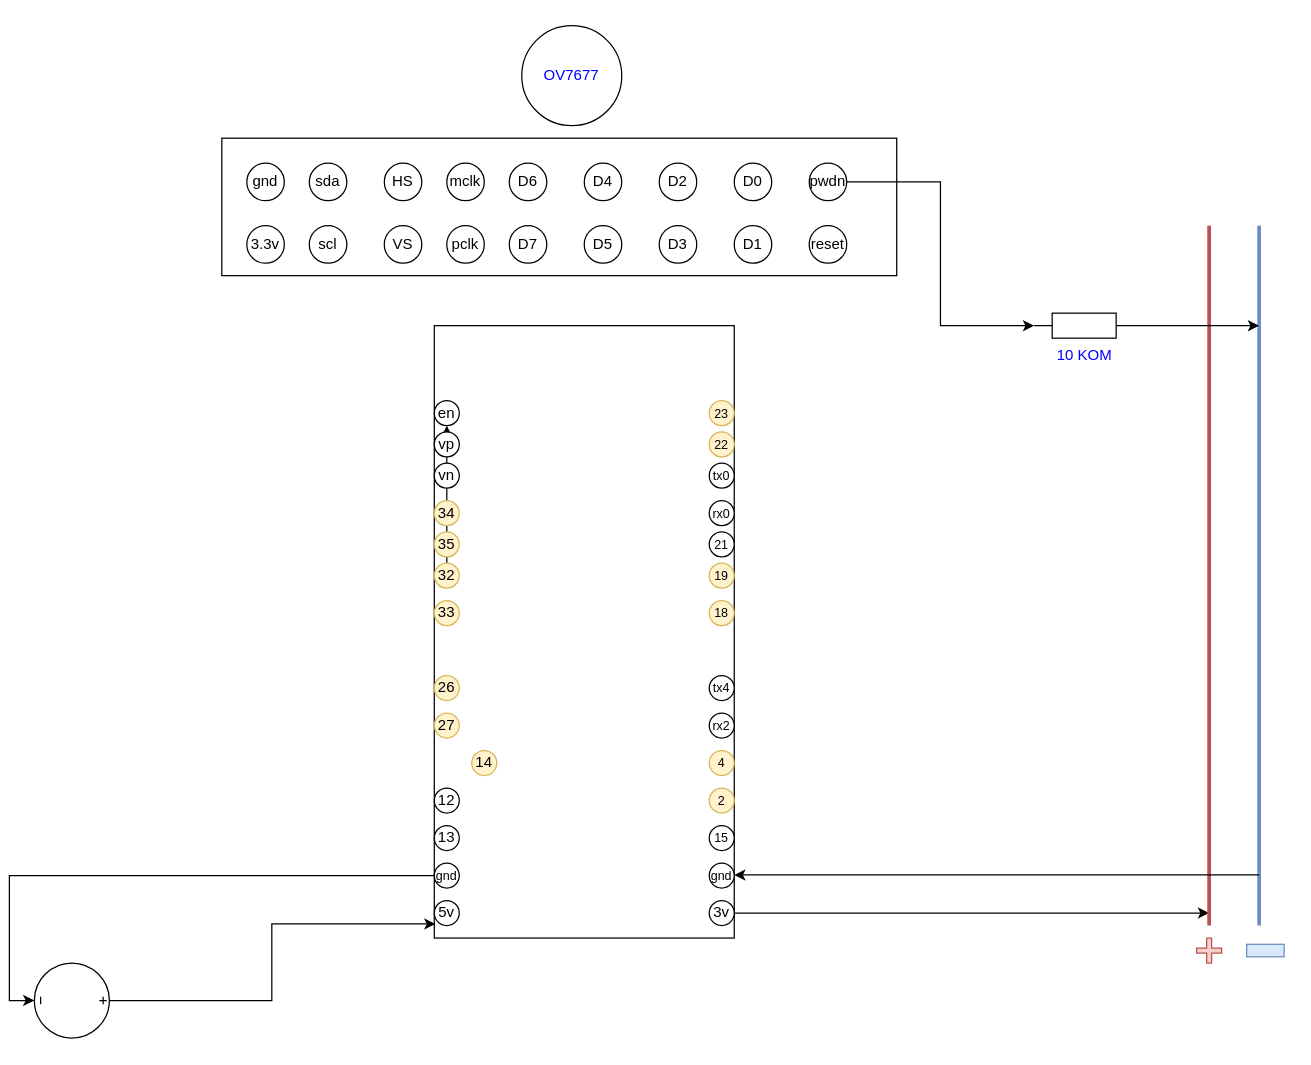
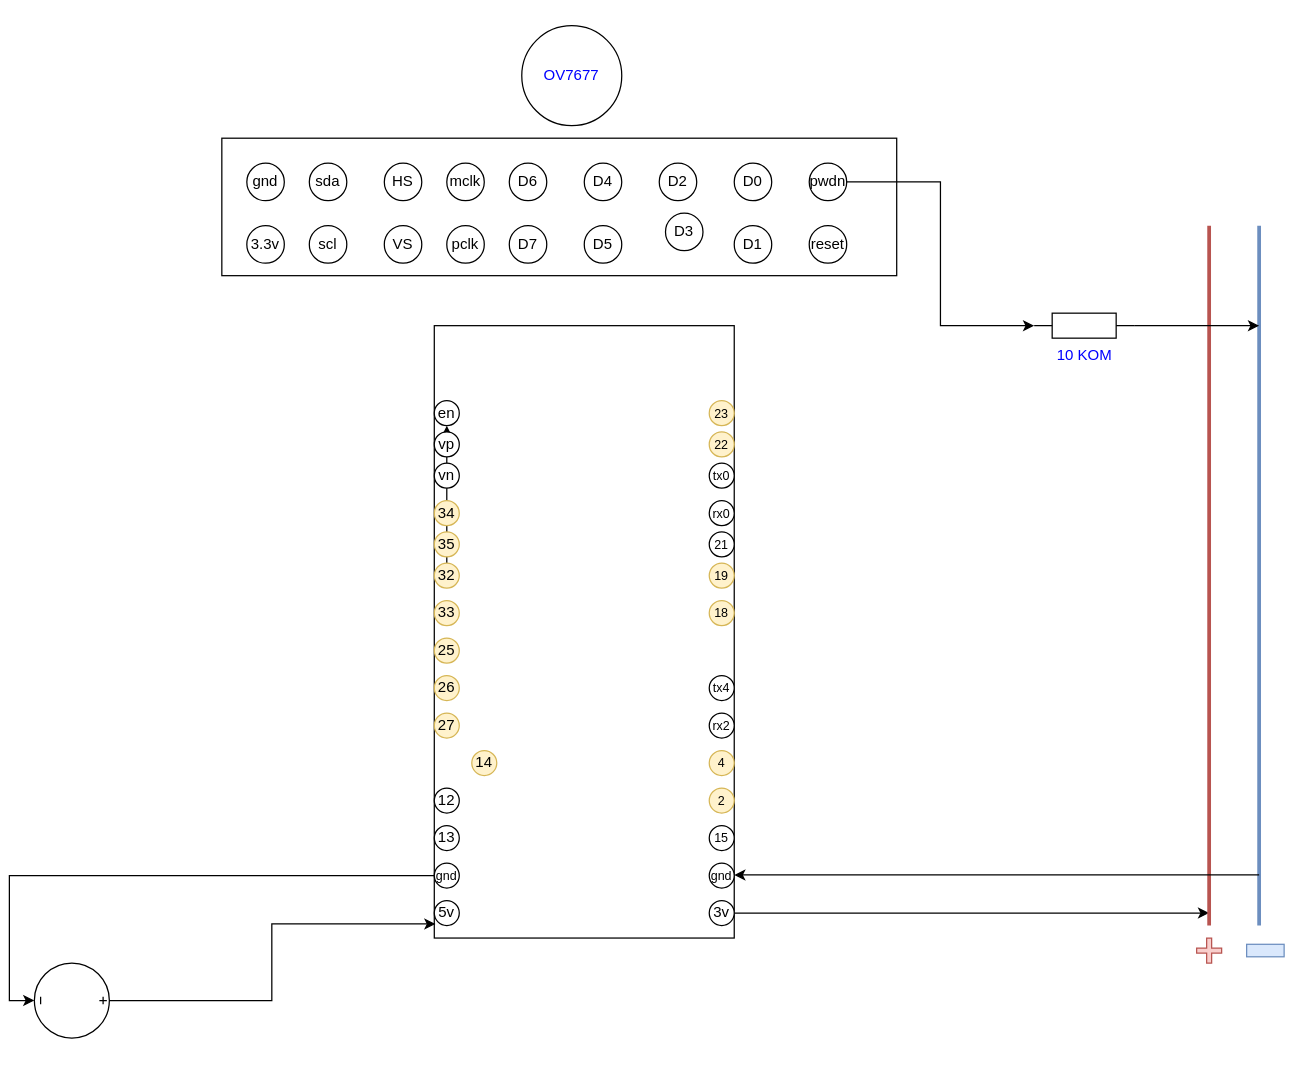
- <mxCell id="52" value="D3" style="ellipse;whiteSpace=wrap;html=1;aspect=fixed;" parent="1" vertex="1"><mxGeometry x="520" y="180" width="30" height="30" as="geometry" /></mxCell>
+ <mxCell id="52" value="D3" style="ellipse;whiteSpace=wrap;html=1;aspect=fixed;" parent="1" vertex="1"><mxGeometry x="525" y="170" width="30" height="30" as="geometry" /></mxCell>
+ <mxCell id="13" value="25" style="ellipse;whiteSpace=wrap;html=1;aspect=fixed;fillColor=#fff2cc;strokeColor=#d6b656;" parent="1" vertex="1"><mxGeometry x="340" y="510" width="20" height="20" as="geometry" /></mxCell>
